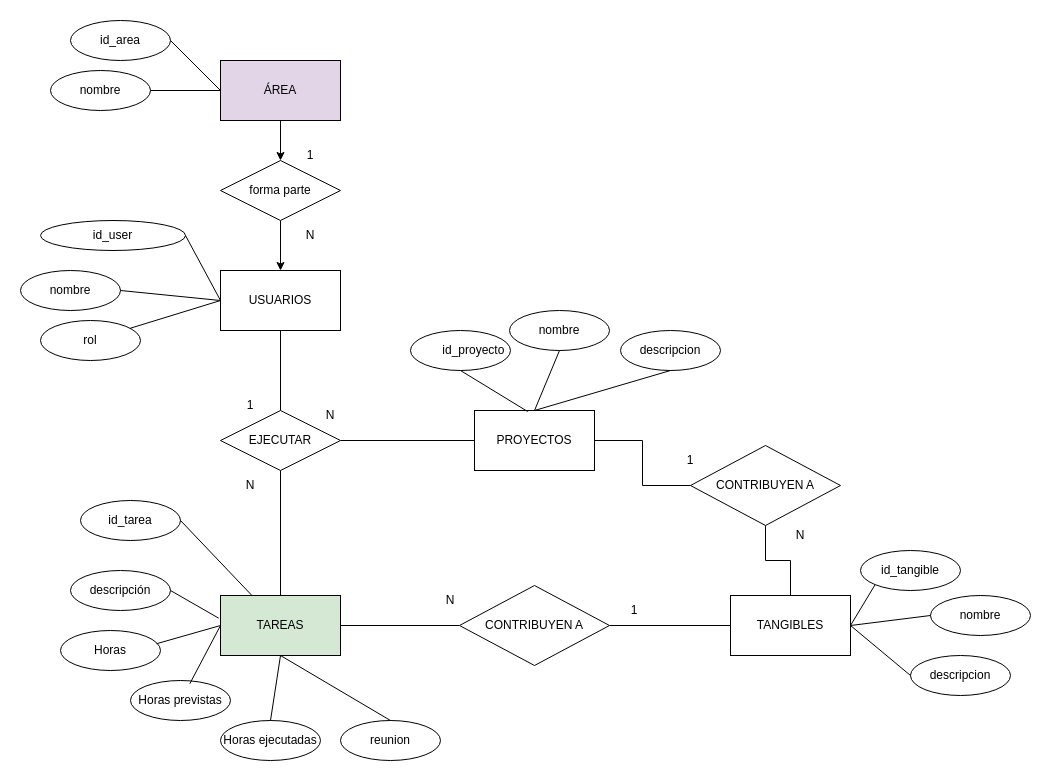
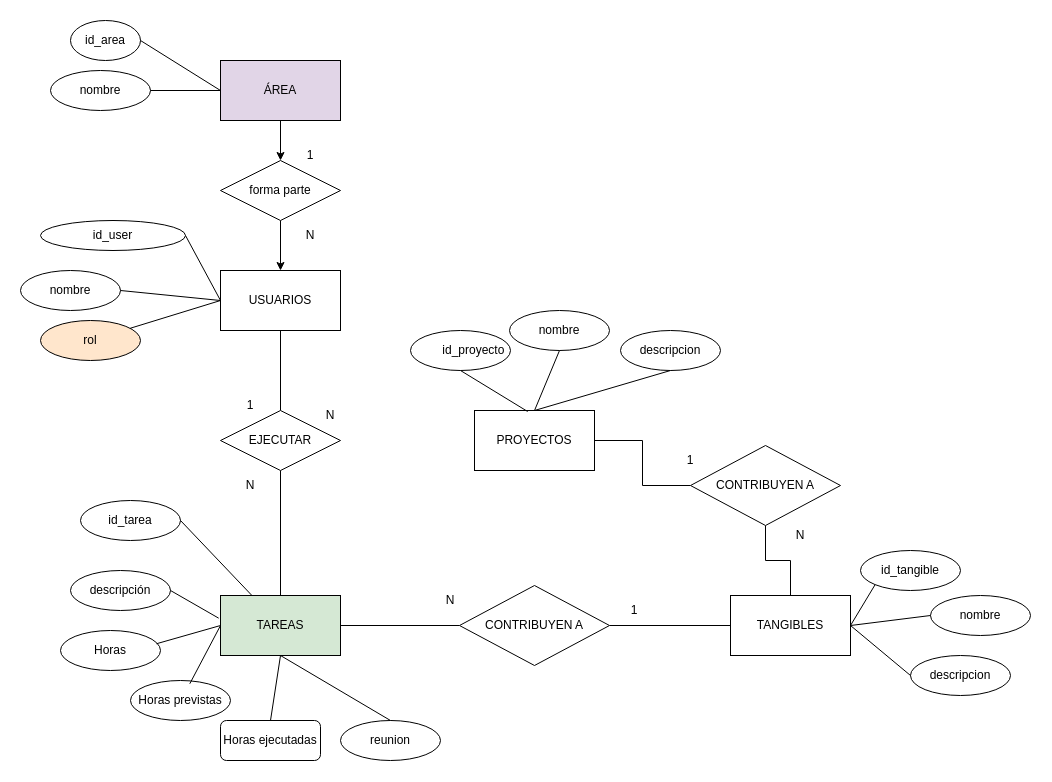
- <mxCell id="28" value="id_area" style="ellipse;whiteSpace=wrap;html=1;align=center;" parent="1" vertex="1"><mxGeometry x="70" y="20" width="100" height="40" as="geometry" /></mxCell>
+ <mxCell id="28" value="id_area" style="ellipse;whiteSpace=wrap;html=1;align=center;" parent="1" vertex="1"><mxGeometry x="70" y="20" width="70" height="40" as="geometry" /></mxCell>
- <mxCell id="21" value="rol" style="ellipse;whiteSpace=wrap;html=1;align=center;" parent="1" vertex="1"><mxGeometry x="40" y="320" width="100" height="40" as="geometry" /></mxCell>
+ <mxCell id="21" value="rol" style="ellipse;whiteSpace=wrap;html=1;align=center;fillColor=#ffe6cc;" parent="1" vertex="1"><mxGeometry x="40" y="320" width="100" height="40" as="geometry" /></mxCell>
- <mxCell id="9" style="edgeStyle=orthogonalEdgeStyle;rounded=0;orthogonalLoop=1;jettySize=auto;html=1;entryX=0;entryY=0.5;entryDx=0;entryDy=0;endArrow=none;endFill=0;" parent="1" source="11" target="4" edge="1"><mxGeometry relative="1" as="geometry" /></mxCell>
- <mxCell id="16" value="Horas ejecutadas" style="ellipse;whiteSpace=wrap;html=1;align=center;" parent="1" vertex="1"><mxGeometry x="220" y="720" width="100" height="40" as="geometry" /></mxCell>
+ <mxCell id="16" value="Horas ejecutadas" style="whiteSpace=wrap;html=1;align=center;rounded=1;" parent="1" vertex="1"><mxGeometry x="220" y="720" width="100" height="40" as="geometry" /></mxCell>
